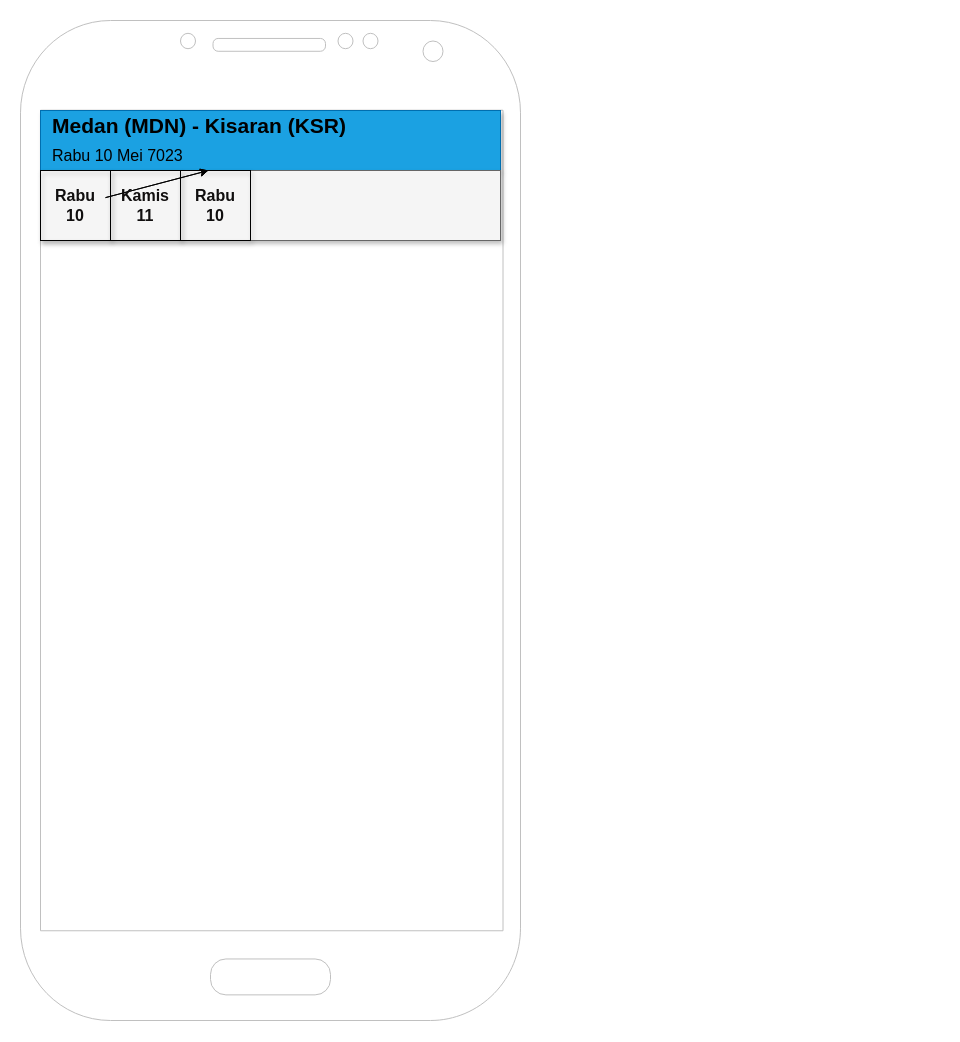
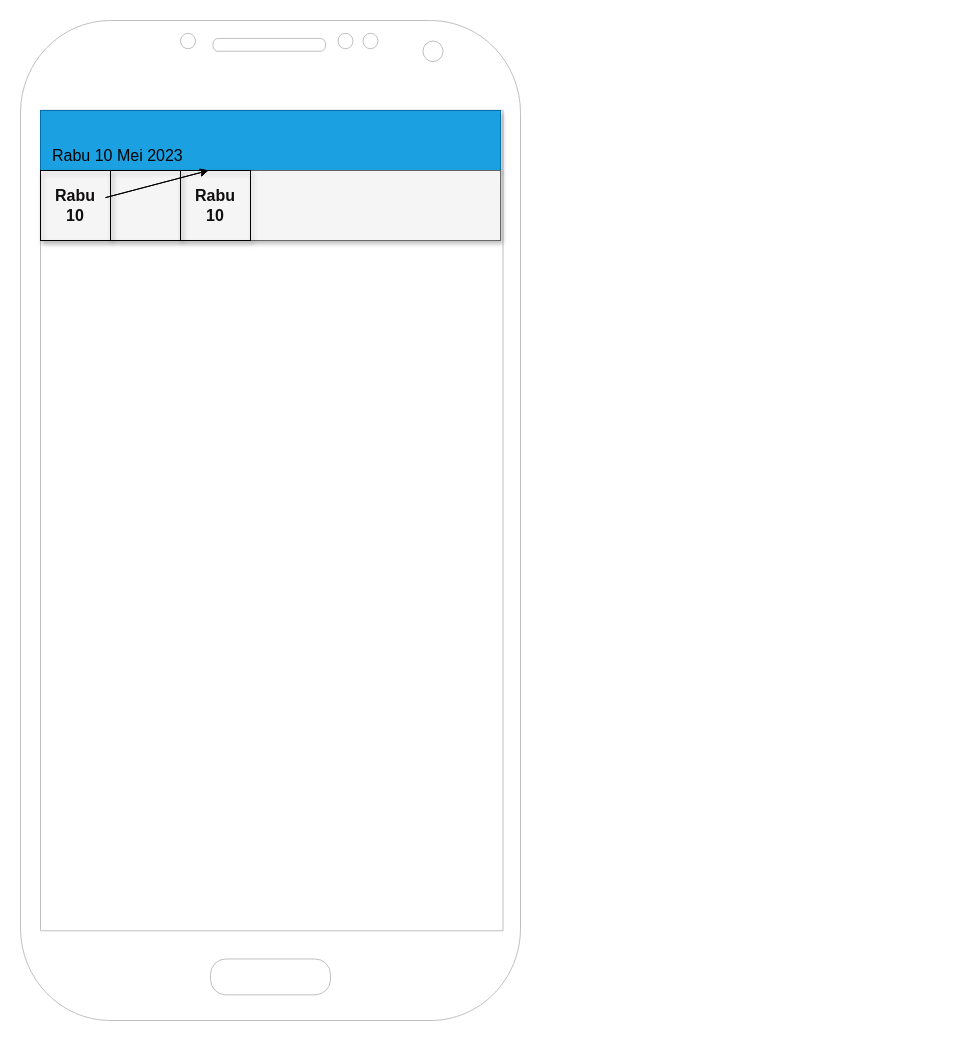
- <mxCell id="5" value="&lt;font style=&quot;font-size: 21px;&quot;&gt;&lt;b&gt;Medan (MDN) - Kisaran (KSR)&lt;/b&gt;&lt;/font&gt;" style="text;strokeColor=none;align=left;fillColor=none;html=1;verticalAlign=middle;whiteSpace=wrap;rounded=0;shadow=1;" vertex="1" parent="1"><mxGeometry x="50" y="110" width="430" height="30" as="geometry" /></mxCell>
- <mxCell id="6" value="&lt;font size=&quot;1&quot; style=&quot;&quot;&gt;&lt;span style=&quot;font-size: 16px;&quot;&gt;Rabu 10 Mei 7023&lt;/span&gt;&lt;/font&gt;" style="text;strokeColor=none;align=left;fillColor=none;html=1;verticalAlign=middle;whiteSpace=wrap;rounded=0;shadow=1;" vertex="1" parent="1"><mxGeometry x="50" y="140" width="430" height="30" as="geometry" /></mxCell>
+ <mxCell id="6" value="&lt;font size=&quot;1&quot; style=&quot;&quot;&gt;&lt;span style=&quot;font-size: 16px;&quot;&gt;Rabu 10 Mei 2023&lt;/span&gt;&lt;/font&gt;" style="text;strokeColor=none;align=left;fillColor=none;html=1;verticalAlign=middle;whiteSpace=wrap;rounded=0;shadow=1;" vertex="1" parent="1"><mxGeometry x="50" y="140" width="430" height="30" as="geometry" /></mxCell>
- <mxCell id="15" value="&lt;b&gt;&lt;font color=&quot;#100e0e&quot;&gt;Kamis&lt;br&gt;11&lt;/font&gt;&lt;br&gt;&lt;/b&gt;" style="text;align=center;html=1;verticalAlign=middle;whiteSpace=wrap;rounded=0;shadow=1;fontSize=16;" vertex="1" parent="13"><mxGeometry x="5" y="5" width="60" height="60" as="geometry" /></mxCell>
